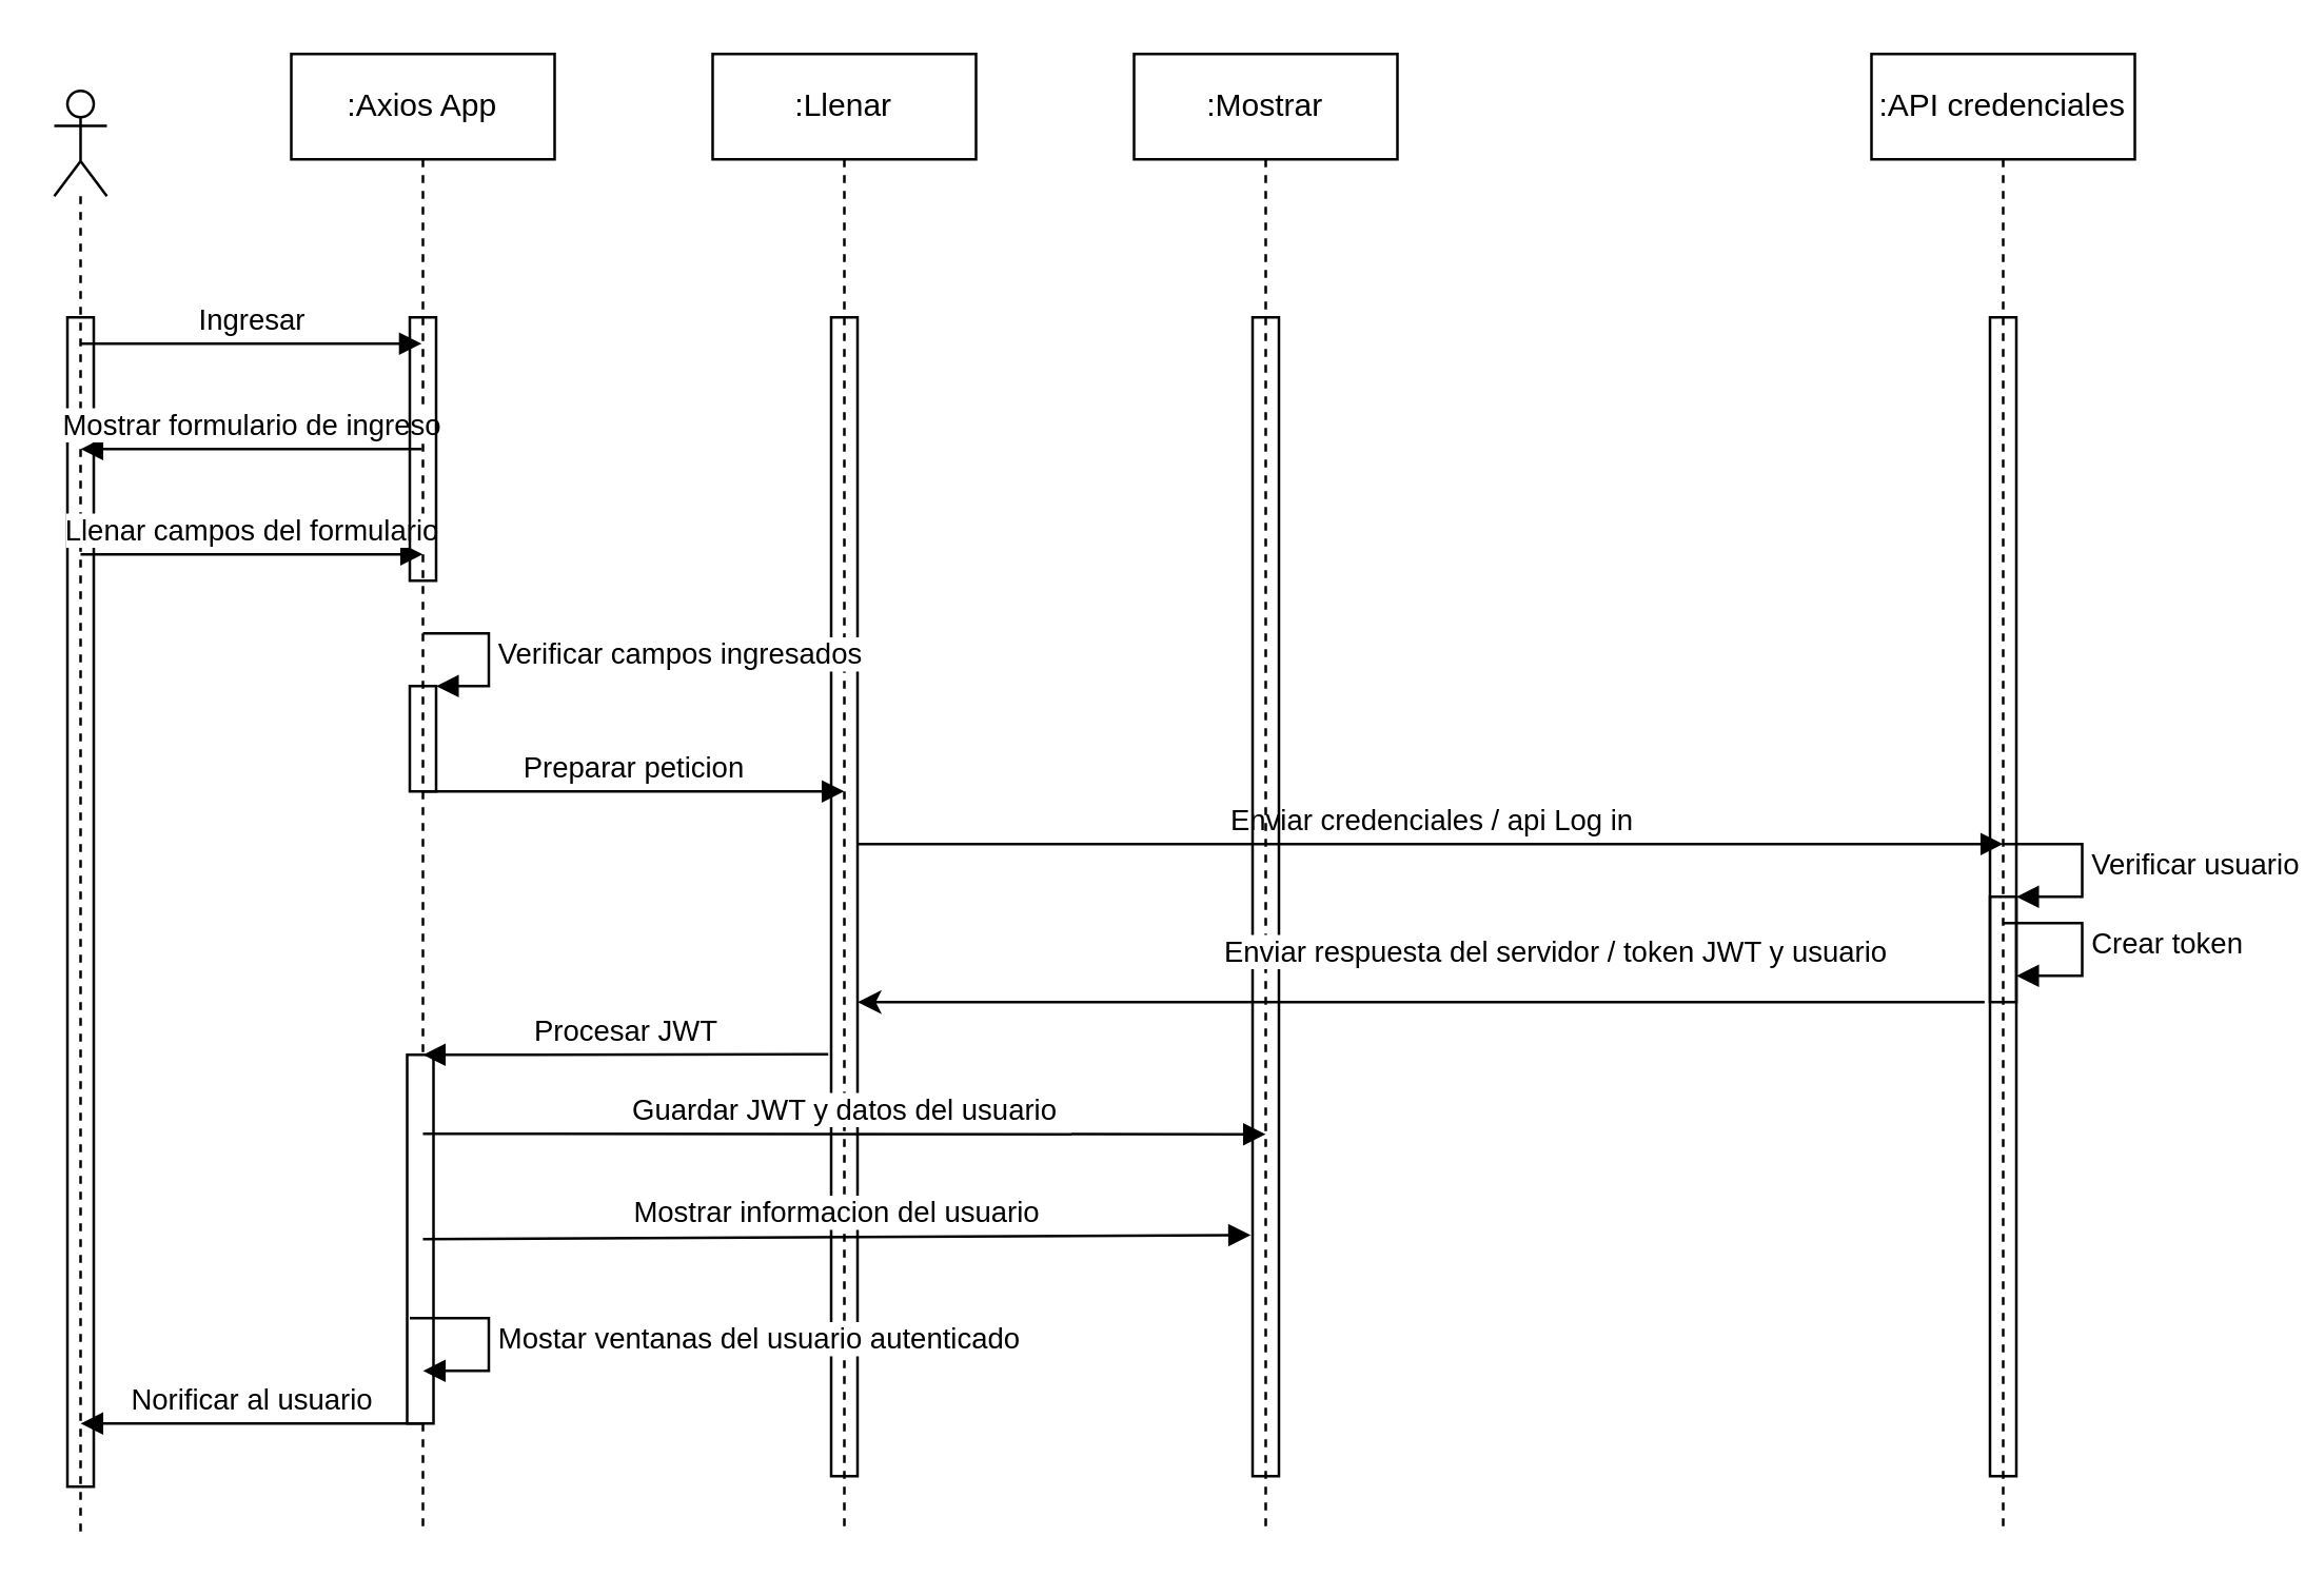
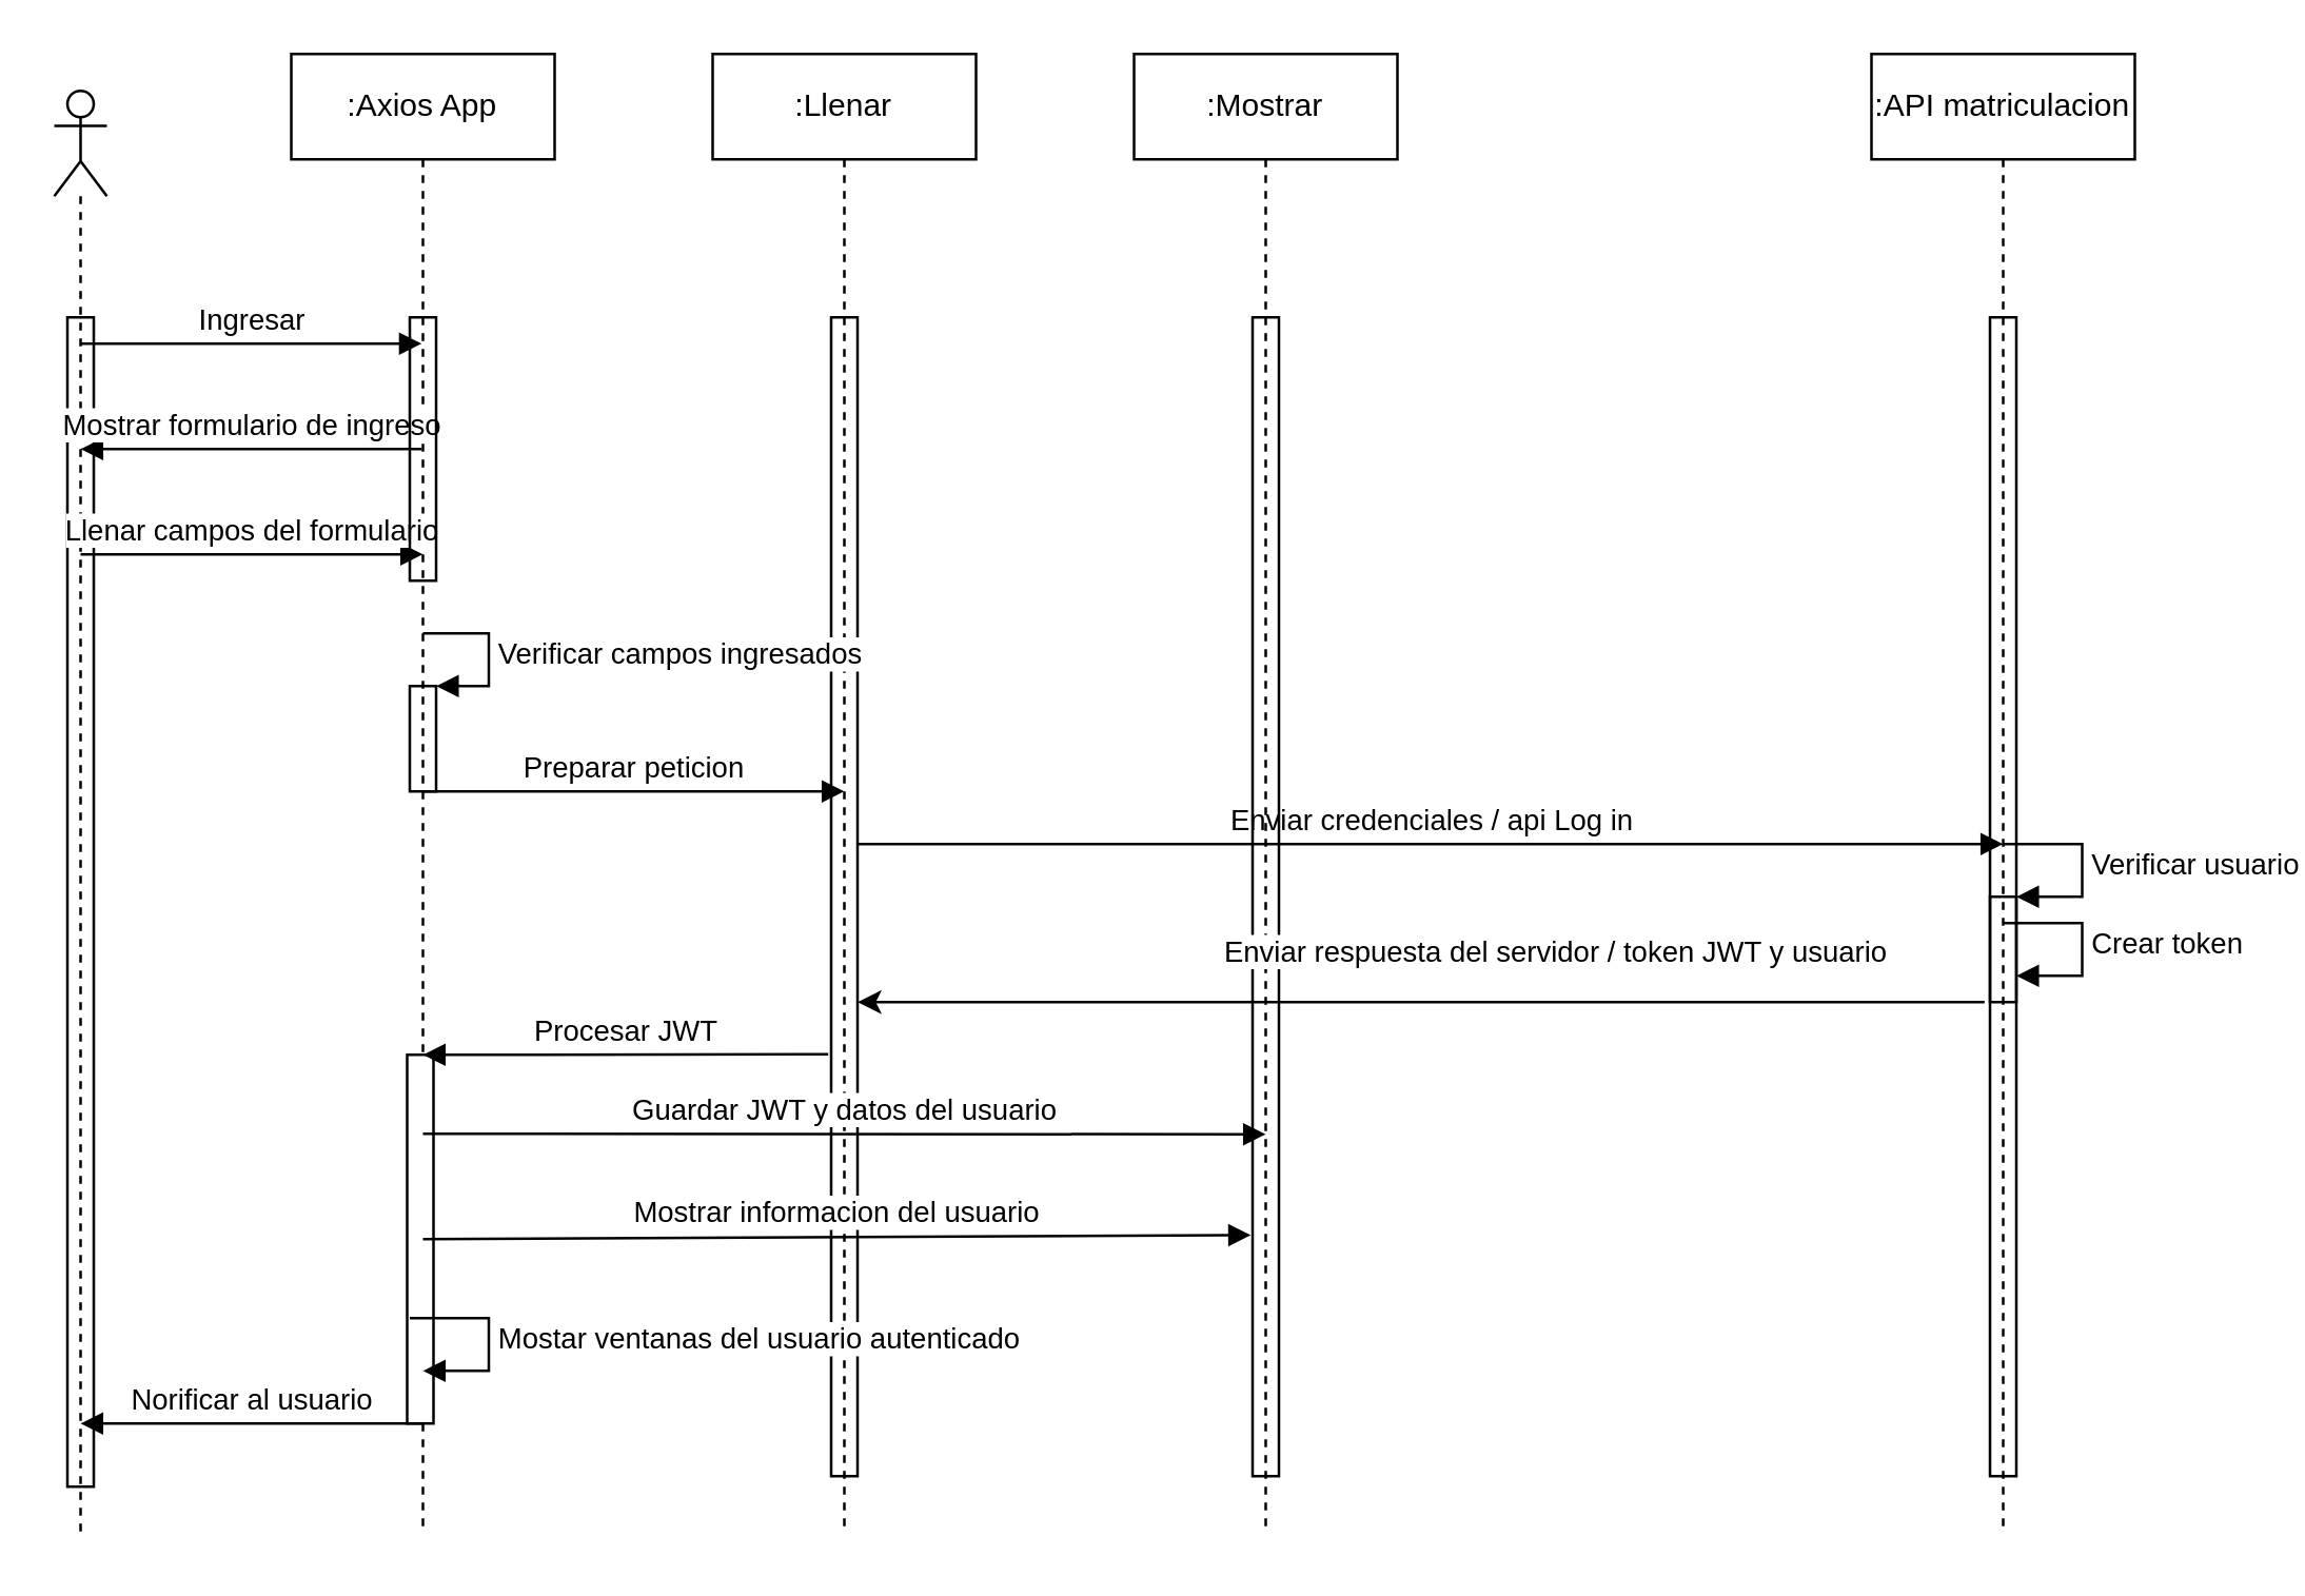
- <mxCell id="7" value=":API credenciales" style="shape=umlLifeline;perimeter=lifelinePerimeter;whiteSpace=wrap;html=1;container=1;collapsible=0;recursiveResize=0;outlineConnect=0;" vertex="1" parent="1"><mxGeometry x="710" y="20" width="100" height="560" as="geometry" /></mxCell>
+ <mxCell id="7" value=":API matriculacion" style="shape=umlLifeline;perimeter=lifelinePerimeter;whiteSpace=wrap;html=1;container=1;collapsible=0;recursiveResize=0;outlineConnect=0;" vertex="1" parent="1"><mxGeometry x="710" y="20" width="100" height="560" as="geometry" /></mxCell>
